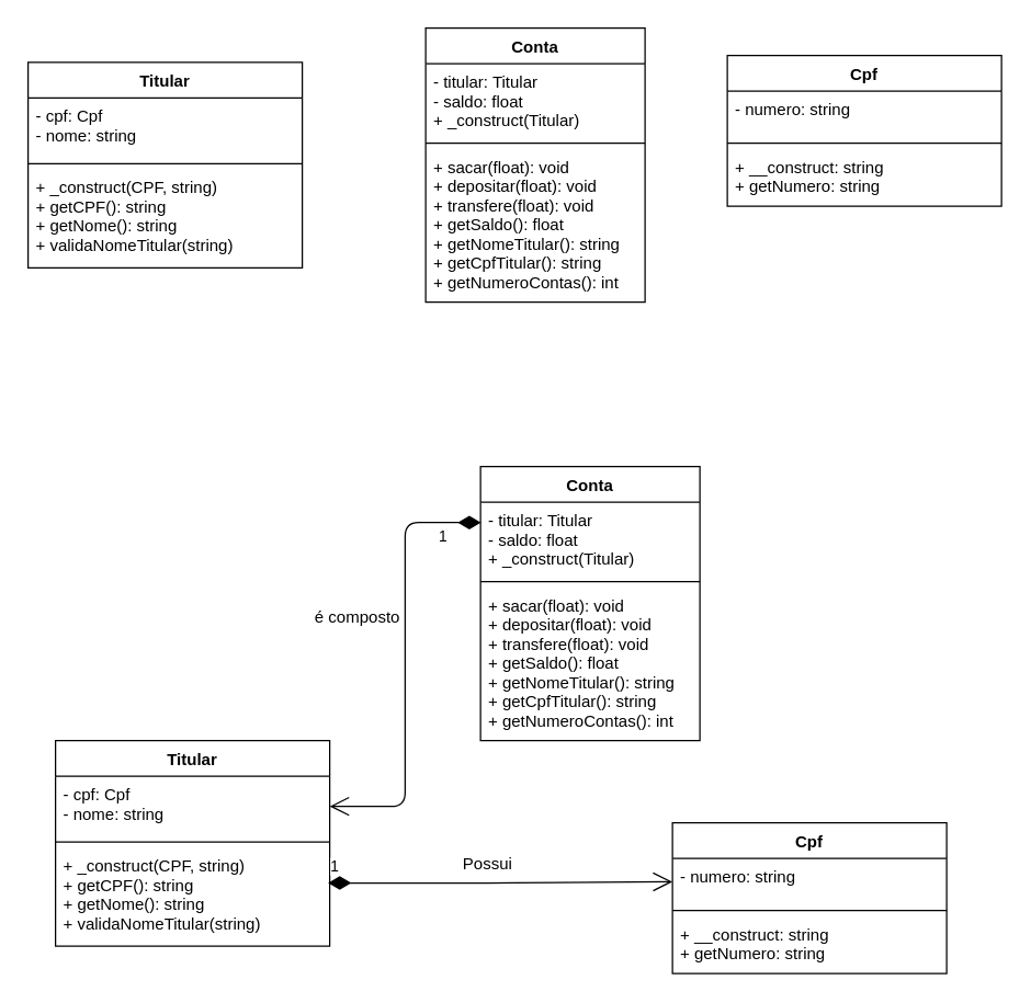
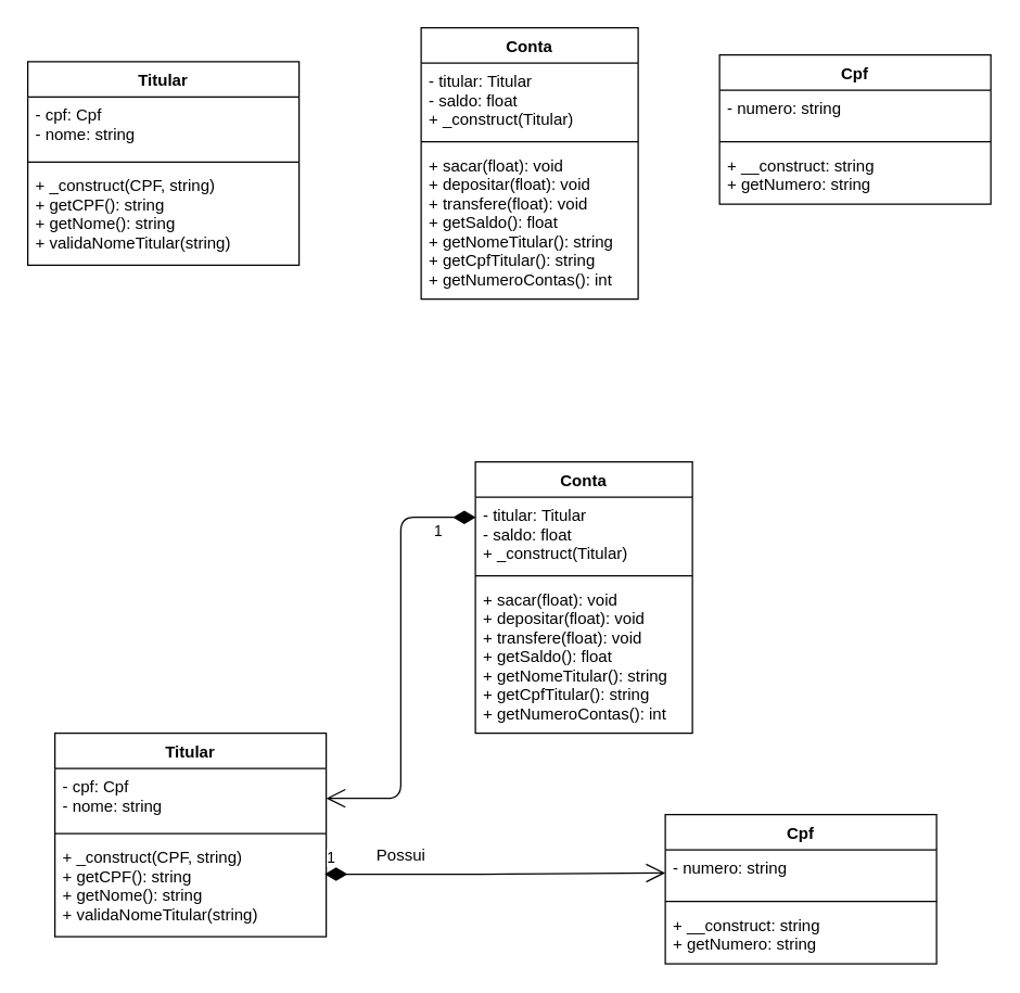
- <mxCell id="28" value="é composto" style="text;html=1;align=center;verticalAlign=middle;resizable=0;points=[];autosize=1;" parent="1" vertex="1"><mxGeometry x="220" y="440" width="80" height="20" as="geometry" /></mxCell>
- <mxCell id="29" value="Possui" style="text;html=1;align=center;verticalAlign=middle;resizable=0;points=[];autosize=1;" parent="1" vertex="1"><mxGeometry x="330" y="620" width="50" height="20" as="geometry" /></mxCell>
+ <mxCell id="29" value="Possui" style="text;html=1;align=center;verticalAlign=middle;resizable=0;points=[];autosize=1;" parent="1" vertex="1"><mxGeometry x="270" y="620" width="50" height="20" as="geometry" /></mxCell>
